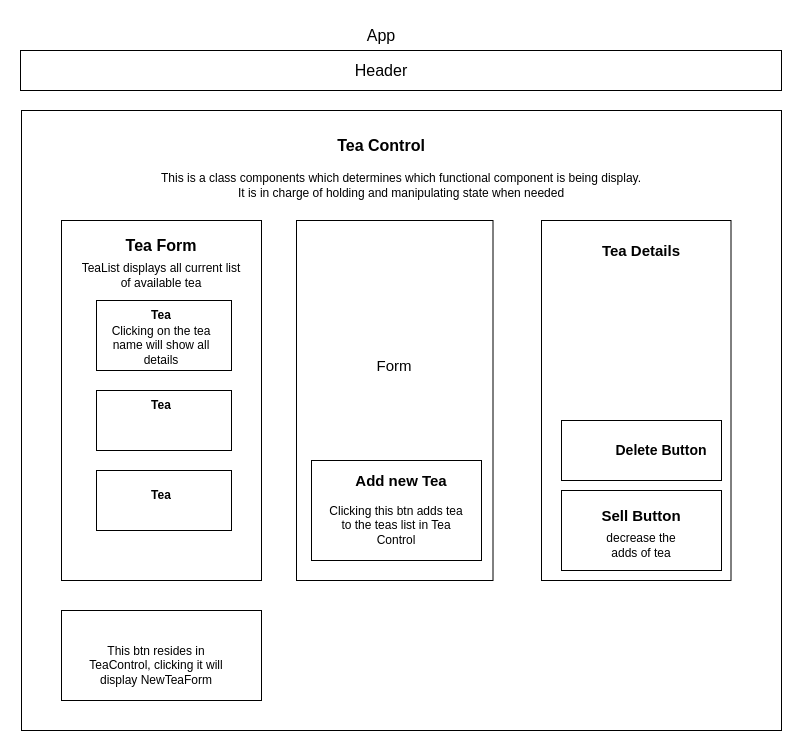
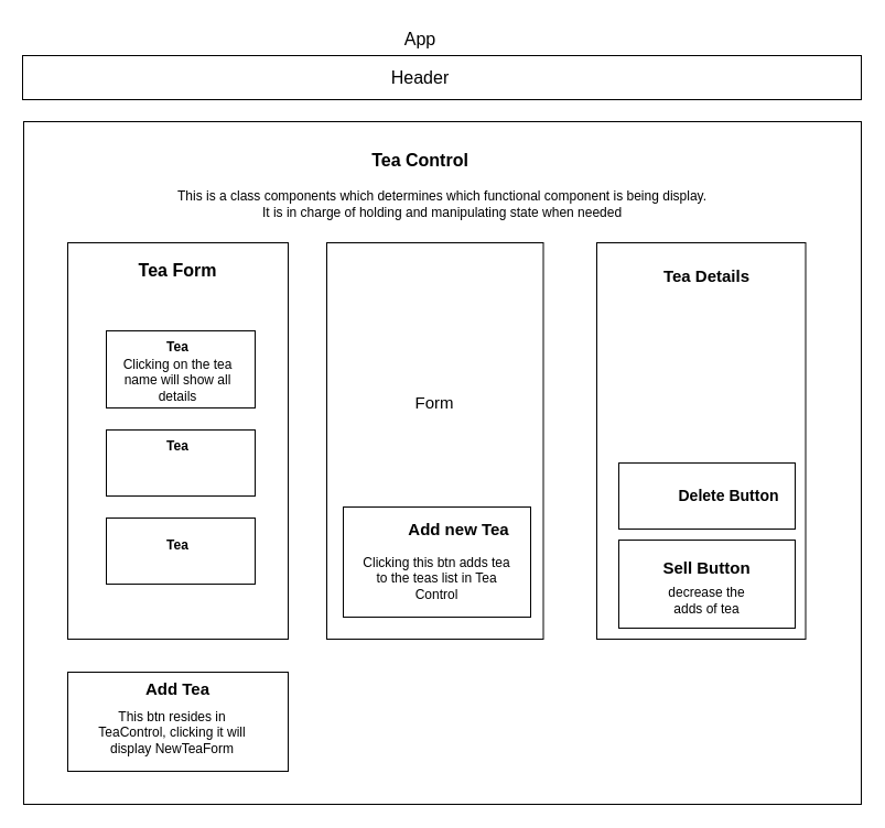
- <mxCell id="12" value="TeaList displays all current list of available tea" style="text;strokeColor=none;align=center;fillColor=none;html=1;verticalAlign=middle;whiteSpace=wrap;rounded=0;" vertex="1" parent="1"><mxGeometry x="76" y="260" width="170" height="30" as="geometry" /></mxCell>
- <mxCell id="25" value="&lt;font size=&quot;1&quot;&gt;&lt;b style=&quot;font-size: 15px;&quot;&gt;Add new Tea&lt;/b&gt;&lt;/font&gt;" style="text;strokeColor=none;align=center;fillColor=none;html=1;verticalAlign=middle;whiteSpace=wrap;rounded=0;" vertex="1" parent="1"><mxGeometry x="346" y="465" width="110" height="30" as="geometry" /></mxCell>
+ <mxCell id="25" value="&lt;font size=&quot;1&quot;&gt;&lt;b style=&quot;font-size: 15px;&quot;&gt;Add new Tea&lt;/b&gt;&lt;/font&gt;" style="text;strokeColor=none;align=center;fillColor=none;html=1;verticalAlign=middle;whiteSpace=wrap;rounded=0;" vertex="1" parent="1"><mxGeometry x="361" y="465" width="110" height="30" as="geometry" /></mxCell>
+ <mxCell id="21" value="&lt;font size=&quot;1&quot;&gt;&lt;b style=&quot;font-size: 15px;&quot;&gt;Add Tea&lt;/b&gt;&lt;/font&gt;" style="text;strokeColor=none;align=center;fillColor=none;html=1;verticalAlign=middle;whiteSpace=wrap;rounded=0;" vertex="1" parent="1"><mxGeometry x="126" y="610" width="70" height="30" as="geometry" /></mxCell>
